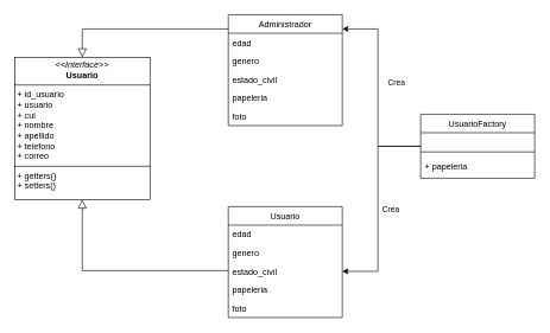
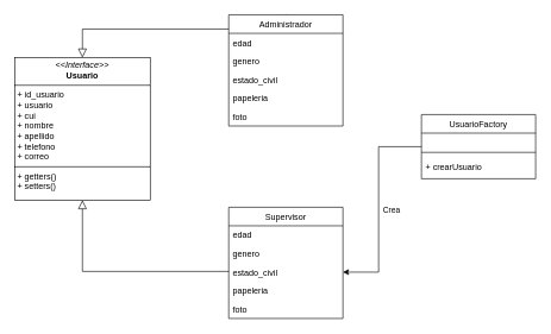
- <mxCell id="21" style="edgeStyle=orthogonalEdgeStyle;rounded=0;orthogonalLoop=1;jettySize=auto;html=1;" edge="1" parent="1" source="18" target="11"><mxGeometry relative="1" as="geometry"><Array as="points"><mxPoint x="530" y="205" /><mxPoint x="530" y="40" /></Array></mxGeometry></mxCell>
- <mxCell id="22" value="Crea" style="edgeLabel;html=1;align=center;verticalAlign=middle;resizable=0;points=[];" vertex="1" connectable="0" parent="21"><mxGeometry x="0.069" y="-4" relative="1" as="geometry"><mxPoint x="21" y="-4" as="offset" /></mxGeometry></mxCell>
- <mxCell id="20" value="+ papeleria" style="text;align=left;verticalAlign=top;spacingLeft=4;spacingRight=4;overflow=hidden;rotatable=0;points=[[0,0.5],[1,0.5]];portConstraint=eastwest;" vertex="1" parent="17"><mxGeometry y="60" width="160" height="26" as="geometry" /></mxCell>
+ <mxCell id="20" value="+ crearUsuario" style="text;align=left;verticalAlign=top;spacingLeft=4;spacingRight=4;overflow=hidden;rotatable=0;points=[[0,0.5],[1,0.5]];portConstraint=eastwest;" vertex="1" parent="17"><mxGeometry y="60" width="160" height="26" as="geometry" /></mxCell>
- <mxCell id="2" value="Usuario" style="swimlane;fontStyle=0;align=center;verticalAlign=top;childLayout=stackLayout;horizontal=1;startSize=26;horizontalStack=0;resizeParent=1;resizeLast=0;collapsible=1;marginBottom=0;rounded=0;shadow=0;strokeWidth=1;" parent="1" vertex="1"><mxGeometry x="320" y="290" width="160" height="156" as="geometry"><mxRectangle x="130" y="380" width="160" height="26" as="alternateBounds" /></mxGeometry></mxCell>
+ <mxCell id="2" value="Supervisor" style="swimlane;fontStyle=0;align=center;verticalAlign=top;childLayout=stackLayout;horizontal=1;startSize=26;horizontalStack=0;resizeParent=1;resizeLast=0;collapsible=1;marginBottom=0;rounded=0;shadow=0;strokeWidth=1;" parent="1" vertex="1"><mxGeometry x="320" y="290" width="160" height="156" as="geometry"><mxRectangle x="130" y="380" width="160" height="26" as="alternateBounds" /></mxGeometry></mxCell>
